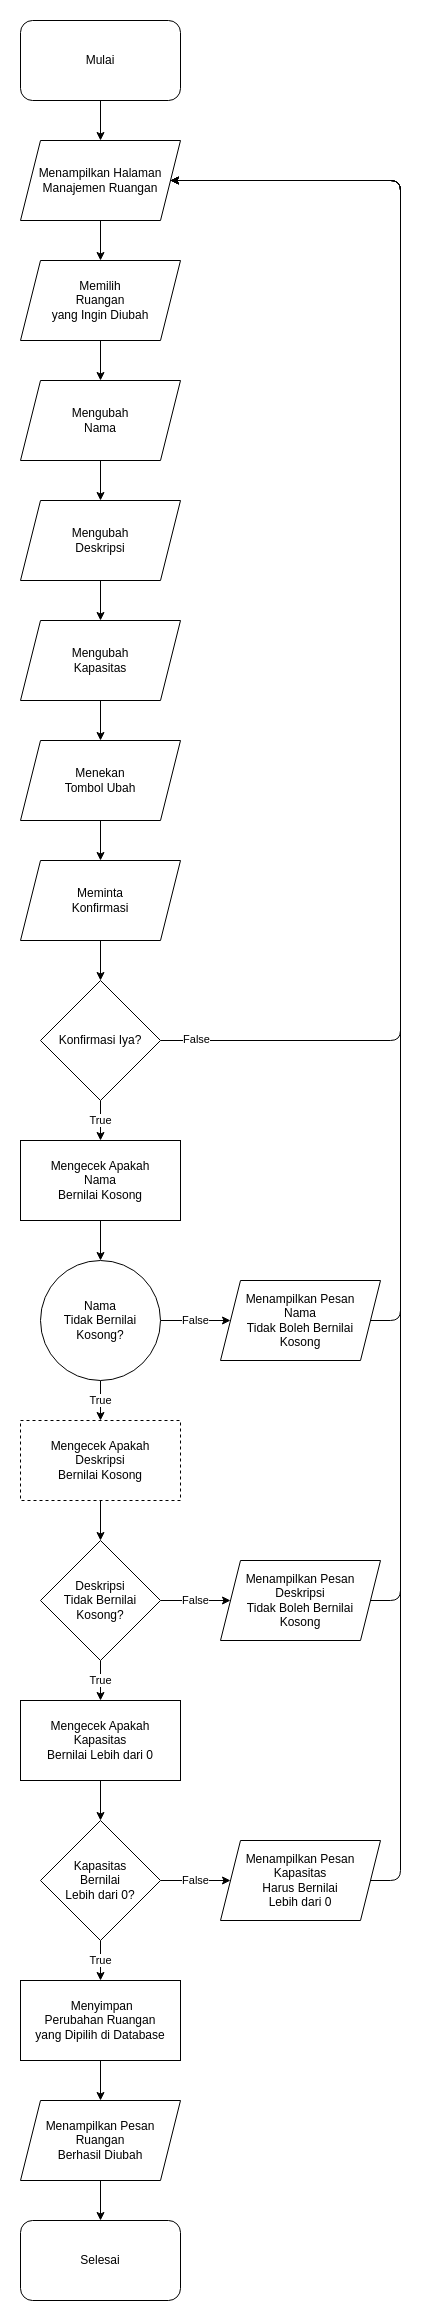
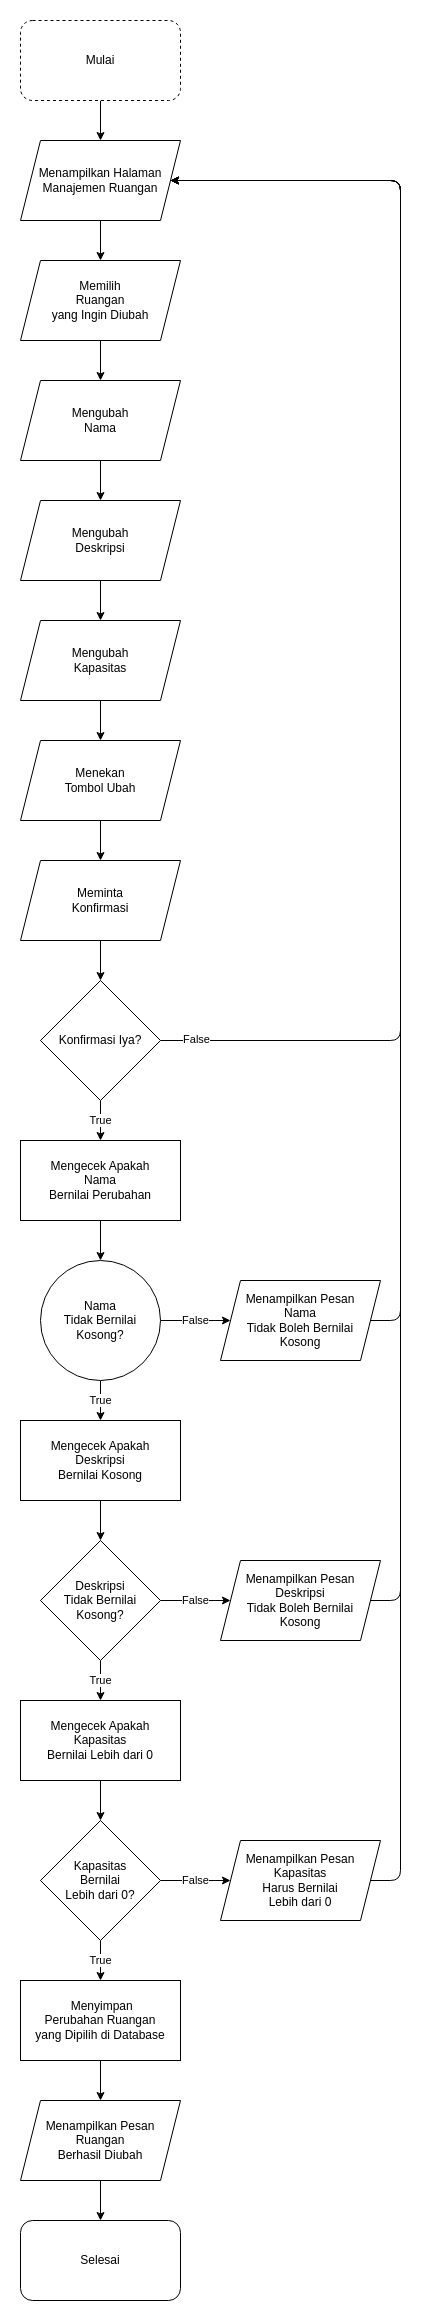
- <mxCell id="3" value="Mulai" style="rounded=1;whiteSpace=wrap;html=1;" parent="1" vertex="1"><mxGeometry x="20" y="20" width="160" height="80" as="geometry" /></mxCell>
+ <mxCell id="3" value="Mulai" style="rounded=1;whiteSpace=wrap;html=1;dashed=1;" parent="1" vertex="1"><mxGeometry x="20" y="20" width="160" height="80" as="geometry" /></mxCell>
- <mxCell id="19" value="Mengecek Apakah&lt;br&gt;Nama&lt;br&gt;Bernilai Kosong" style="rounded=0;whiteSpace=wrap;html=1;" parent="1" vertex="1"><mxGeometry x="20" y="1140" width="160" height="80" as="geometry" /></mxCell>
+ <mxCell id="19" value="Mengecek Apakah&lt;br&gt;Nama&lt;br&gt;Bernilai Perubahan" style="rounded=0;whiteSpace=wrap;html=1;" parent="1" vertex="1"><mxGeometry x="20" y="1140" width="160" height="80" as="geometry" /></mxCell>
- <mxCell id="26" value="Mengecek Apakah&lt;br&gt;Deskripsi&lt;br&gt;Bernilai Kosong" style="rounded=0;whiteSpace=wrap;html=1;dashed=1;" parent="1" vertex="1"><mxGeometry x="20" y="1420" width="160" height="80" as="geometry" /></mxCell>
+ <mxCell id="26" value="Mengecek Apakah&lt;br&gt;Deskripsi&lt;br&gt;Bernilai Kosong" style="rounded=0;whiteSpace=wrap;html=1;" parent="1" vertex="1"><mxGeometry x="20" y="1420" width="160" height="80" as="geometry" /></mxCell>
